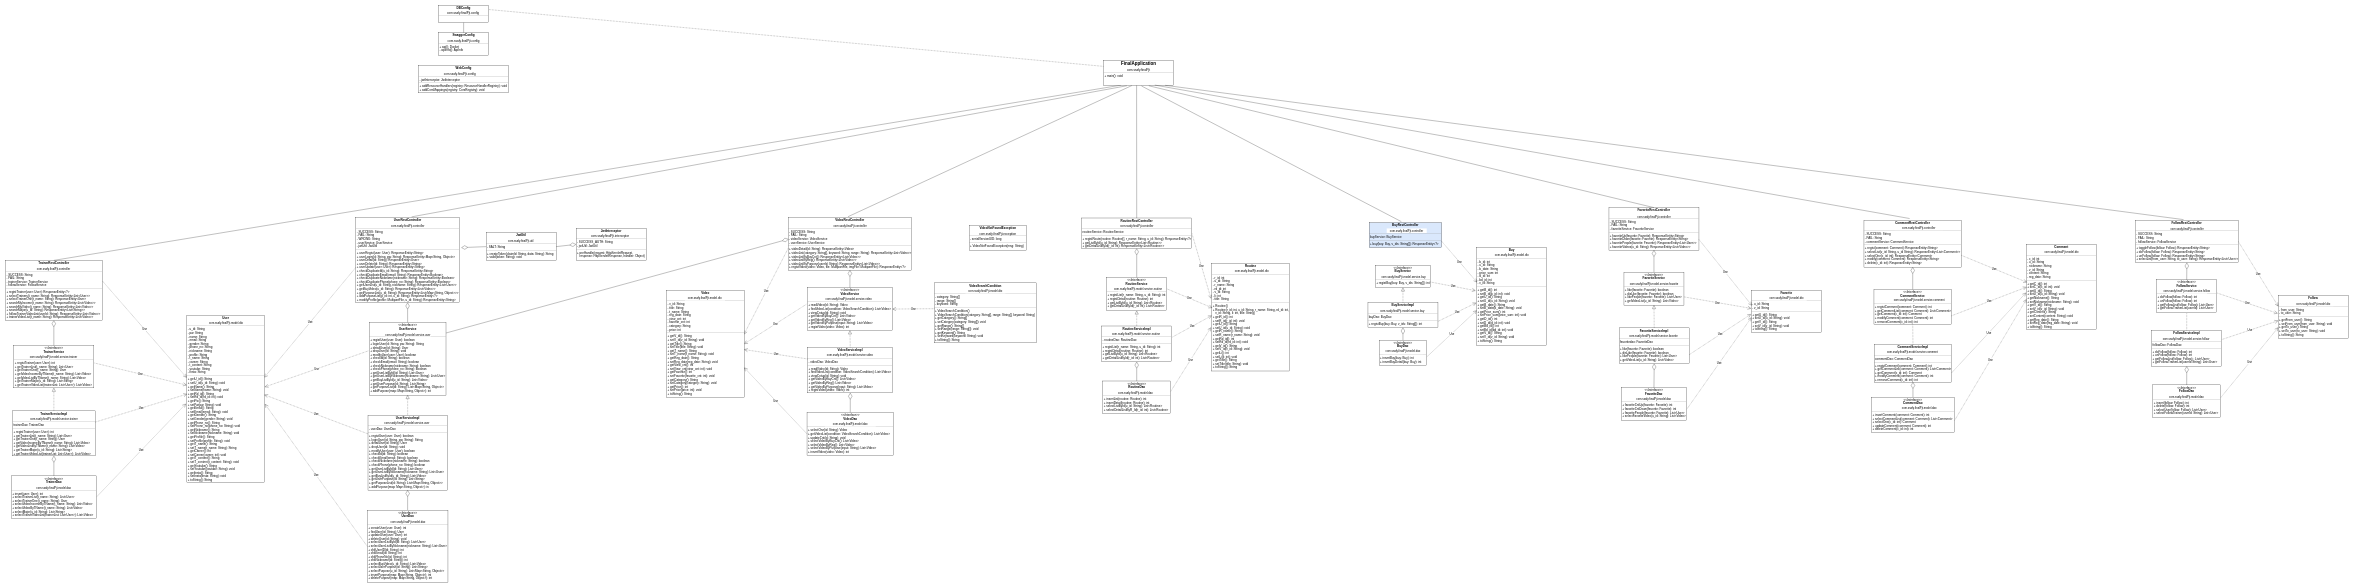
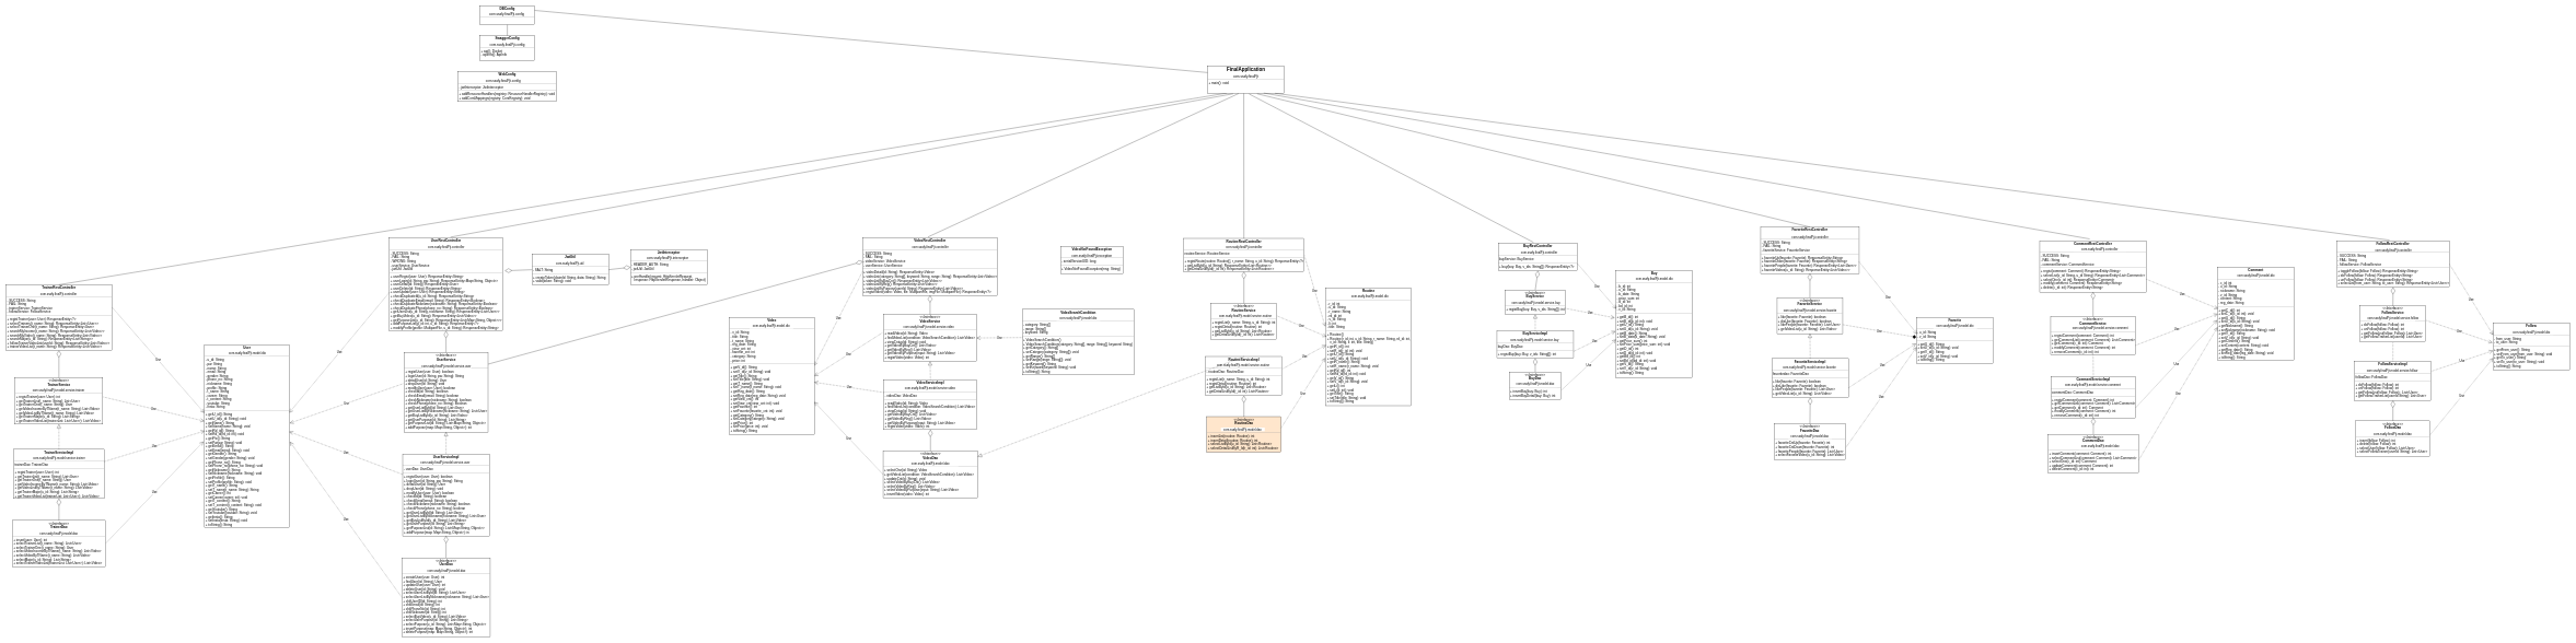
- <mxCell id="192" value="" style="endArrow=none;html=1;rounded=0;exitX=0;exitY=0.25;exitDx=0;exitDy=0;entryX=1;entryY=0.25;entryDx=0;entryDy=0;dashed=1;" edge="1" parent="1" source="206" target="162"><mxGeometry width="50" height="50" relative="1" as="geometry"><mxPoint x="2665.37" y="-240" as="sourcePoint" /><mxPoint x="2825.37" y="-130" as="targetPoint" /></mxGeometry></mxCell>
+ <mxCell id="192" value="" style="endArrow=none;html=1;rounded=0;exitX=0;exitY=0.25;exitDx=0;exitDy=0;entryX=1;entryY=0.25;entryDx=0;entryDy=0;" edge="1" parent="1" source="206" target="162"><mxGeometry width="50" height="50" relative="1" as="geometry"><mxPoint x="2665.37" y="-240" as="sourcePoint" /><mxPoint x="2825.37" y="-130" as="targetPoint" /></mxGeometry></mxCell>
- <mxCell id="4" value="&lt;p style=&quot;margin:0px;margin-top:4px;text-align:center;&quot;&gt;&lt;b&gt;BuyRestController&lt;/b&gt;&lt;/p&gt;&lt;p style=&quot;margin:0px;margin-top:4px;text-align:center;&quot;&gt;&lt;b&gt;&lt;br&gt;&lt;/b&gt;&lt;/p&gt;&lt;hr size=&quot;1&quot;&gt;&lt;p style=&quot;margin:0px;margin-left:4px;&quot;&gt;buyService: BuyService&lt;/p&gt;&lt;hr size=&quot;1&quot;&gt;&lt;p style=&quot;margin:0px;margin-left:4px;&quot;&gt;+ buy(buy: Buy, v_ids: String[]):&amp;nbsp;ResponseEntity&amp;lt;?&amp;gt;&lt;/p&gt;" style="verticalAlign=top;align=left;overflow=fill;fontSize=12;fontFamily=Helvetica;html=1;strokeColor=default;fillColor=#dae8fc;" parent="3" vertex="1"><mxGeometry x="-10" width="290" height="100" as="geometry" /></mxCell>
+ <mxCell id="4" value="&lt;p style=&quot;margin:0px;margin-top:4px;text-align:center;&quot;&gt;&lt;b&gt;BuyRestController&lt;/b&gt;&lt;/p&gt;&lt;p style=&quot;margin:0px;margin-top:4px;text-align:center;&quot;&gt;&lt;b&gt;&lt;br&gt;&lt;/b&gt;&lt;/p&gt;&lt;hr size=&quot;1&quot;&gt;&lt;p style=&quot;margin:0px;margin-left:4px;&quot;&gt;buyService: BuyService&lt;/p&gt;&lt;hr size=&quot;1&quot;&gt;&lt;p style=&quot;margin:0px;margin-left:4px;&quot;&gt;+ buy(buy: Buy, v_ids: String[]):&amp;nbsp;ResponseEntity&amp;lt;?&amp;gt;&lt;/p&gt;" style="verticalAlign=top;align=left;overflow=fill;fontSize=12;fontFamily=Helvetica;html=1;strokeColor=default;" parent="3" vertex="1"><mxGeometry x="-10" width="290" height="100" as="geometry" /></mxCell>
- <mxCell id="196" value="&lt;p style=&quot;margin:0px;margin-top:4px;text-align:center;&quot;&gt;&lt;b&gt;JwtInterceptor&lt;/b&gt;&lt;br&gt;&lt;/p&gt;&lt;p style=&quot;margin:0px;margin-top:4px;text-align:center;&quot;&gt;&lt;b style=&quot;border-color: var(--border-color);&quot;&gt;&lt;br&gt;&lt;/b&gt;&lt;/p&gt;&lt;hr size=&quot;1&quot;&gt;&lt;p style=&quot;margin:0px;margin-left:4px;&quot;&gt;- SUCCESS_AUTH: String&lt;/p&gt;&lt;p style=&quot;margin:0px;margin-left:4px;&quot;&gt;- jwtUtil: JwtUtil&lt;/p&gt;&lt;hr size=&quot;1&quot;&gt;&lt;p style=&quot;margin:0px;margin-left:4px;&quot;&gt;+ preHandle(request: HttpServletRequest,&amp;nbsp;&lt;/p&gt;&lt;p style=&quot;margin:0px;margin-left:4px;&quot;&gt;&amp;nbsp; &amp;nbsp;response: HttpServletResponse, handler:&amp;nbsp;&lt;span style=&quot;background-color: initial;&quot;&gt;Object)&lt;/span&gt;&lt;/p&gt;" style="verticalAlign=top;align=left;overflow=fill;fontSize=12;fontFamily=Helvetica;html=1;" parent="195" vertex="1"><mxGeometry width="280" height="130" as="geometry" /></mxCell>
+ <mxCell id="196" value="&lt;p style=&quot;margin:0px;margin-top:4px;text-align:center;&quot;&gt;&lt;b&gt;JwtInterceptor&lt;/b&gt;&lt;br&gt;&lt;/p&gt;&lt;p style=&quot;margin:0px;margin-top:4px;text-align:center;&quot;&gt;&lt;b style=&quot;border-color: var(--border-color);&quot;&gt;&lt;br&gt;&lt;/b&gt;&lt;/p&gt;&lt;hr size=&quot;1&quot;&gt;&lt;p style=&quot;margin:0px;margin-left:4px;&quot;&gt;- HEADER_AUTH: String&lt;/p&gt;&lt;p style=&quot;margin:0px;margin-left:4px;&quot;&gt;- jwtUtil: JwtUtil&lt;/p&gt;&lt;hr size=&quot;1&quot;&gt;&lt;p style=&quot;margin:0px;margin-left:4px;&quot;&gt;+ preHandle(request: HttpServletRequest,&amp;nbsp;&lt;/p&gt;&lt;p style=&quot;margin:0px;margin-left:4px;&quot;&gt;&amp;nbsp; &amp;nbsp;response: HttpServletResponse, handler:&amp;nbsp;&lt;span style=&quot;background-color: initial;&quot;&gt;Object)&lt;/span&gt;&lt;/p&gt;" style="verticalAlign=top;align=left;overflow=fill;fontSize=12;fontFamily=Helvetica;html=1;" parent="195" vertex="1"><mxGeometry width="280" height="130" as="geometry" /></mxCell>
+ <mxCell id="20" value="" style="endArrow=diamondThin;endFill=0;endSize=24;html=1;rounded=0;fontSize=11;exitX=0.5;exitY=0;exitDx=0;exitDy=0;entryX=0.5;entryY=1;entryDx=0;entryDy=0;" parent="2" source="11" target="4" edge="1"><mxGeometry width="160" relative="1" as="geometry"><mxPoint x="220" y="170" as="sourcePoint" /><mxPoint x="125" y="90" as="targetPoint" /></mxGeometry></mxCell>
- <mxCell id="69" value="Use" style="endArrow=open;endSize=12;dashed=1;html=1;rounded=0;fontSize=11;exitX=1;exitY=0.75;exitDx=0;exitDy=0;entryX=-0.005;entryY=0.43;entryDx=0;entryDy=0;entryPerimeter=0;" parent="55" source="60" target="63" edge="1"><mxGeometry width="160" relative="1" as="geometry"><mxPoint x="269" y="260" as="sourcePoint" /><mxPoint x="449" y="270" as="targetPoint" /></mxGeometry></mxCell>
+ <mxCell id="69" value="Use" style="endArrow=diamond;endSize=12;dashed=1;html=1;rounded=0;fontSize=11;exitX=1;exitY=0.75;exitDx=0;exitDy=0;entryX=-0.005;entryY=0.43;entryDx=0;entryDy=0;entryPerimeter=0;" parent="55" source="60" target="63" edge="1"><mxGeometry width="160" relative="1" as="geometry"><mxPoint x="269" y="260" as="sourcePoint" /><mxPoint x="449" y="270" as="targetPoint" /></mxGeometry></mxCell>
- <mxCell id="184" value="" style="endArrow=block;dashed=1;endFill=0;endSize=12;html=1;rounded=0;fontSize=11;exitX=0.5;exitY=0;exitDx=0;exitDy=0;entryX=0.5;entryY=1;entryDx=0;entryDy=0;" parent="169" source="182" target="187" edge="1"><mxGeometry width="160" relative="1" as="geometry"><mxPoint x="1599" y="4230" as="sourcePoint" /><mxPoint x="1749" y="4160" as="targetPoint" /></mxGeometry></mxCell>
+ <mxCell id="184" value="" style="endArrow=block;dashed=1;endFill=0;endSize=12;html=1;rounded=0;fontSize=11;exitX=0.5;exitY=0;exitDx=0;exitDy=0;" parent="169" source="182" target="103" edge="1"><mxGeometry width="160" relative="1" as="geometry"><mxPoint x="1599" y="4230" as="sourcePoint" /><mxPoint x="1749" y="4160" as="targetPoint" /></mxGeometry></mxCell>
- <mxCell id="190" value="&lt;p style=&quot;margin:0px;margin-top:4px;text-align:center;&quot;&gt;&lt;i&gt;&amp;lt;&amp;lt;Interface&amp;gt;&amp;gt;&lt;/i&gt;&lt;br&gt;&lt;b&gt;RoutineDao&lt;/b&gt;&lt;/p&gt;&lt;p style=&quot;margin:0px;margin-top:4px;text-align:center;&quot;&gt;&lt;b&gt;&lt;br&gt;&lt;/b&gt;&lt;/p&gt;&lt;hr size=&quot;1&quot;&gt;&lt;p style=&quot;margin:0px;margin-left:4px;&quot;&gt;+ insertList(routine: Routine): int&lt;/p&gt;&lt;p style=&quot;margin:0px;margin-left:4px;&quot;&gt;+ insertDetail(routine: Routine): int&lt;/p&gt;&lt;p style=&quot;margin:0px;margin-left:4px;&quot;&gt;+ selectListById(u_id: String): List&amp;lt;Routine&amp;gt;&lt;/p&gt;&lt;p style=&quot;margin:0px;margin-left:4px;&quot;&gt;+ selectDetailListByR_Id(r_id: int): List&amp;lt;Routine&amp;gt;&lt;/p&gt;" style="verticalAlign=top;align=left;overflow=fill;fontSize=12;fontFamily=Helvetica;html=1;strokeColor=default;" parent="189" vertex="1"><mxGeometry width="271.5" height="130" as="geometry" /></mxCell>
+ <mxCell id="190" value="&lt;p style=&quot;margin:0px;margin-top:4px;text-align:center;&quot;&gt;&lt;i&gt;&amp;lt;&amp;lt;Interface&amp;gt;&amp;gt;&lt;/i&gt;&lt;br&gt;&lt;b&gt;RoutineDao&lt;/b&gt;&lt;/p&gt;&lt;p style=&quot;margin:0px;margin-top:4px;text-align:center;&quot;&gt;&lt;b&gt;&lt;br&gt;&lt;/b&gt;&lt;/p&gt;&lt;hr size=&quot;1&quot;&gt;&lt;p style=&quot;margin:0px;margin-left:4px;&quot;&gt;+ insertList(routine: Routine): int&lt;/p&gt;&lt;p style=&quot;margin:0px;margin-left:4px;&quot;&gt;+ insertDetail(routine: Routine): int&lt;/p&gt;&lt;p style=&quot;margin:0px;margin-left:4px;&quot;&gt;+ selectListById(u_id: String): List&amp;lt;Routine&amp;gt;&lt;/p&gt;&lt;p style=&quot;margin:0px;margin-left:4px;&quot;&gt;+ selectDetailListByR_Id(r_id: int): List&amp;lt;Routine&amp;gt;&lt;/p&gt;" style="verticalAlign=top;align=left;overflow=fill;fontSize=12;fontFamily=Helvetica;html=1;strokeColor=default;fillColor=#ffe6cc;" parent="189" vertex="1"><mxGeometry width="271.5" height="130" as="geometry" /></mxCell>
